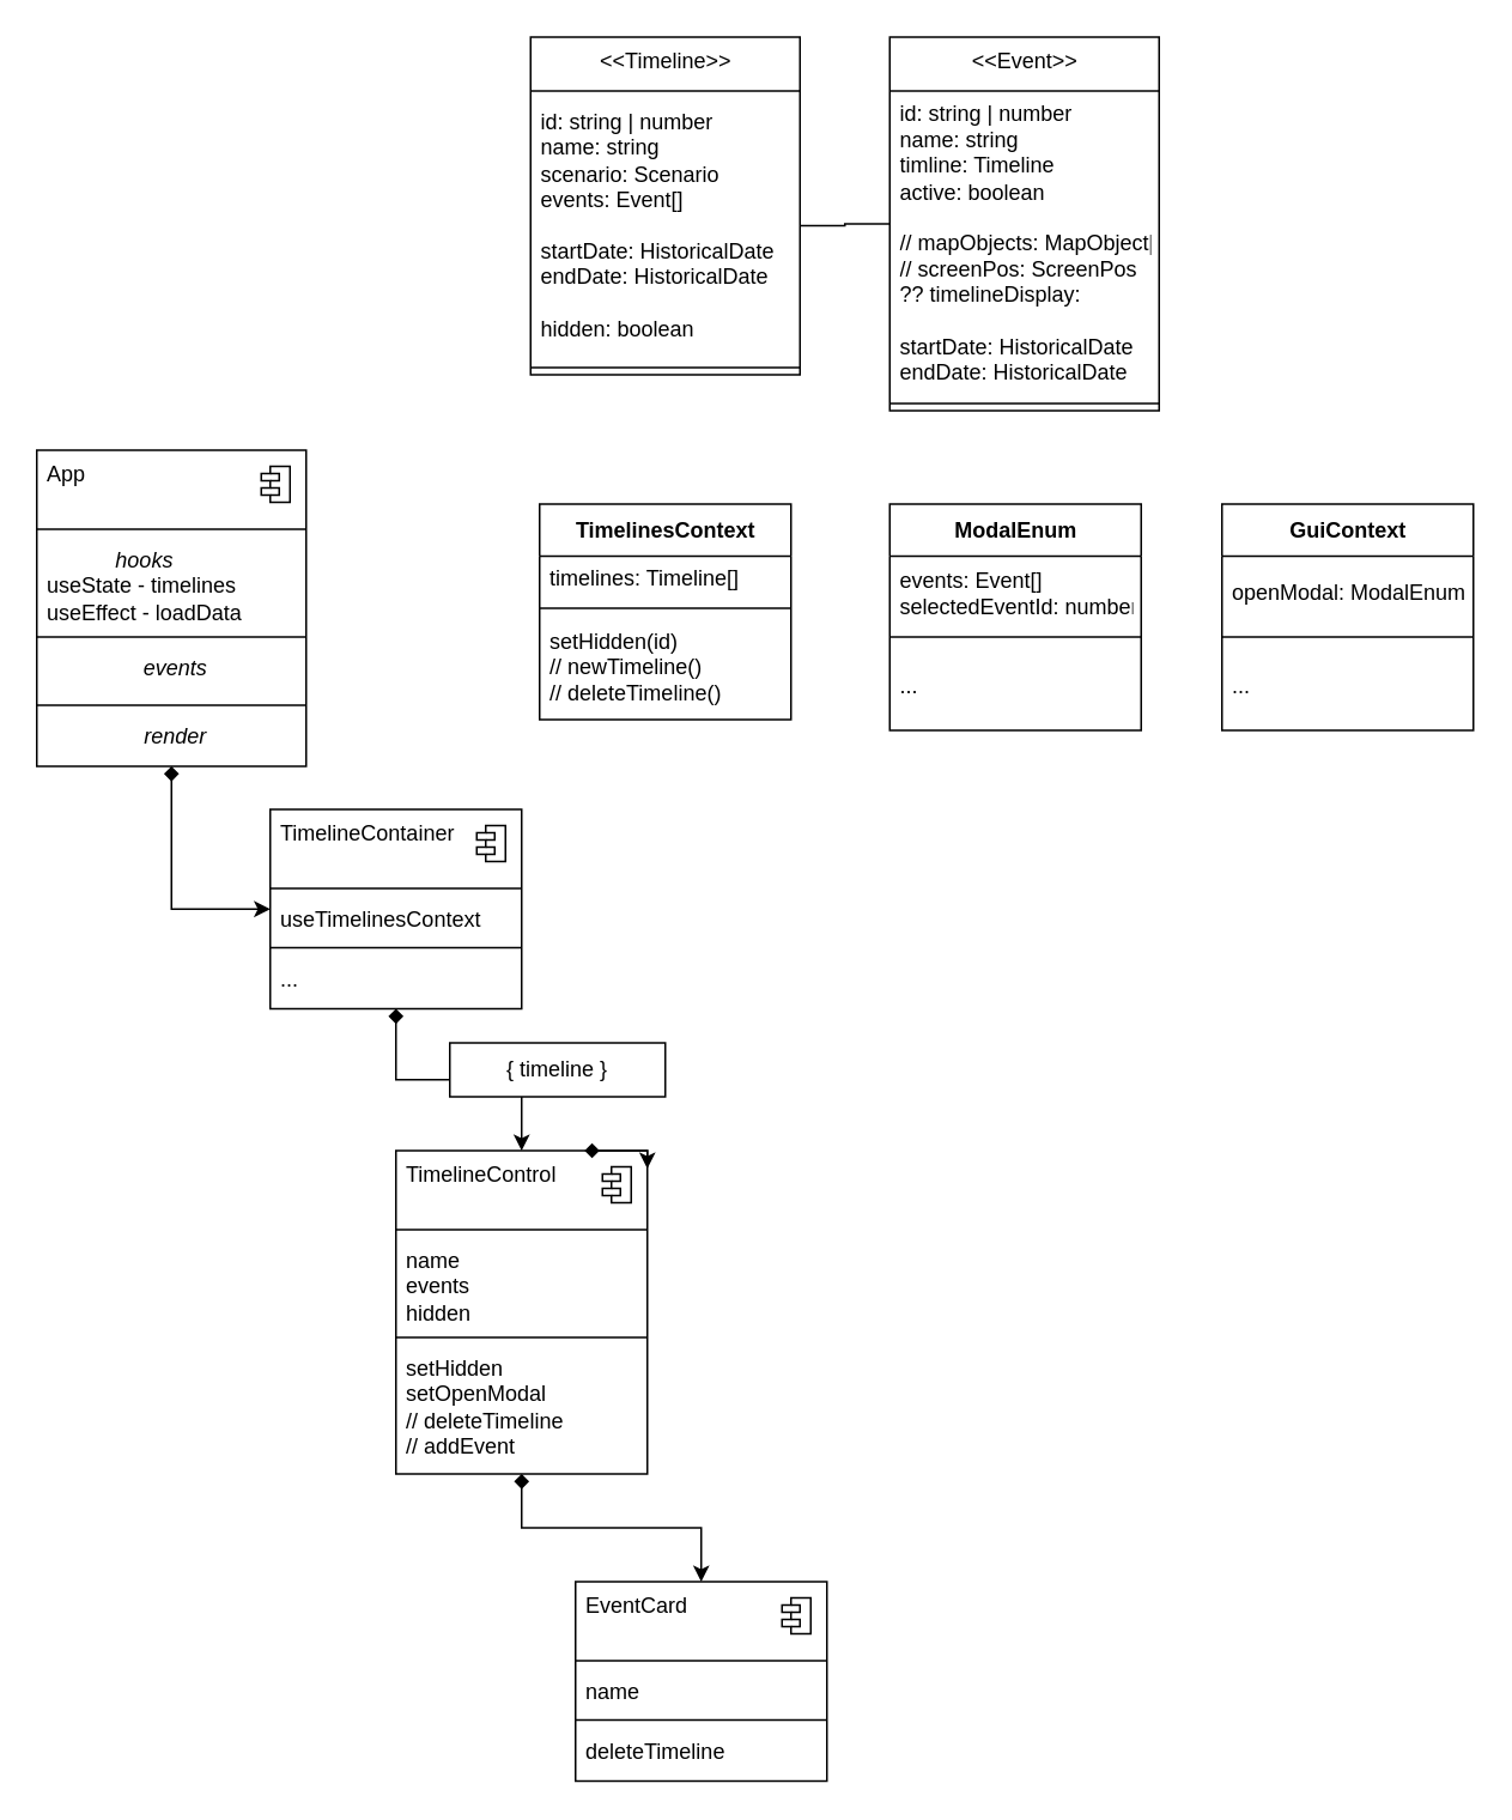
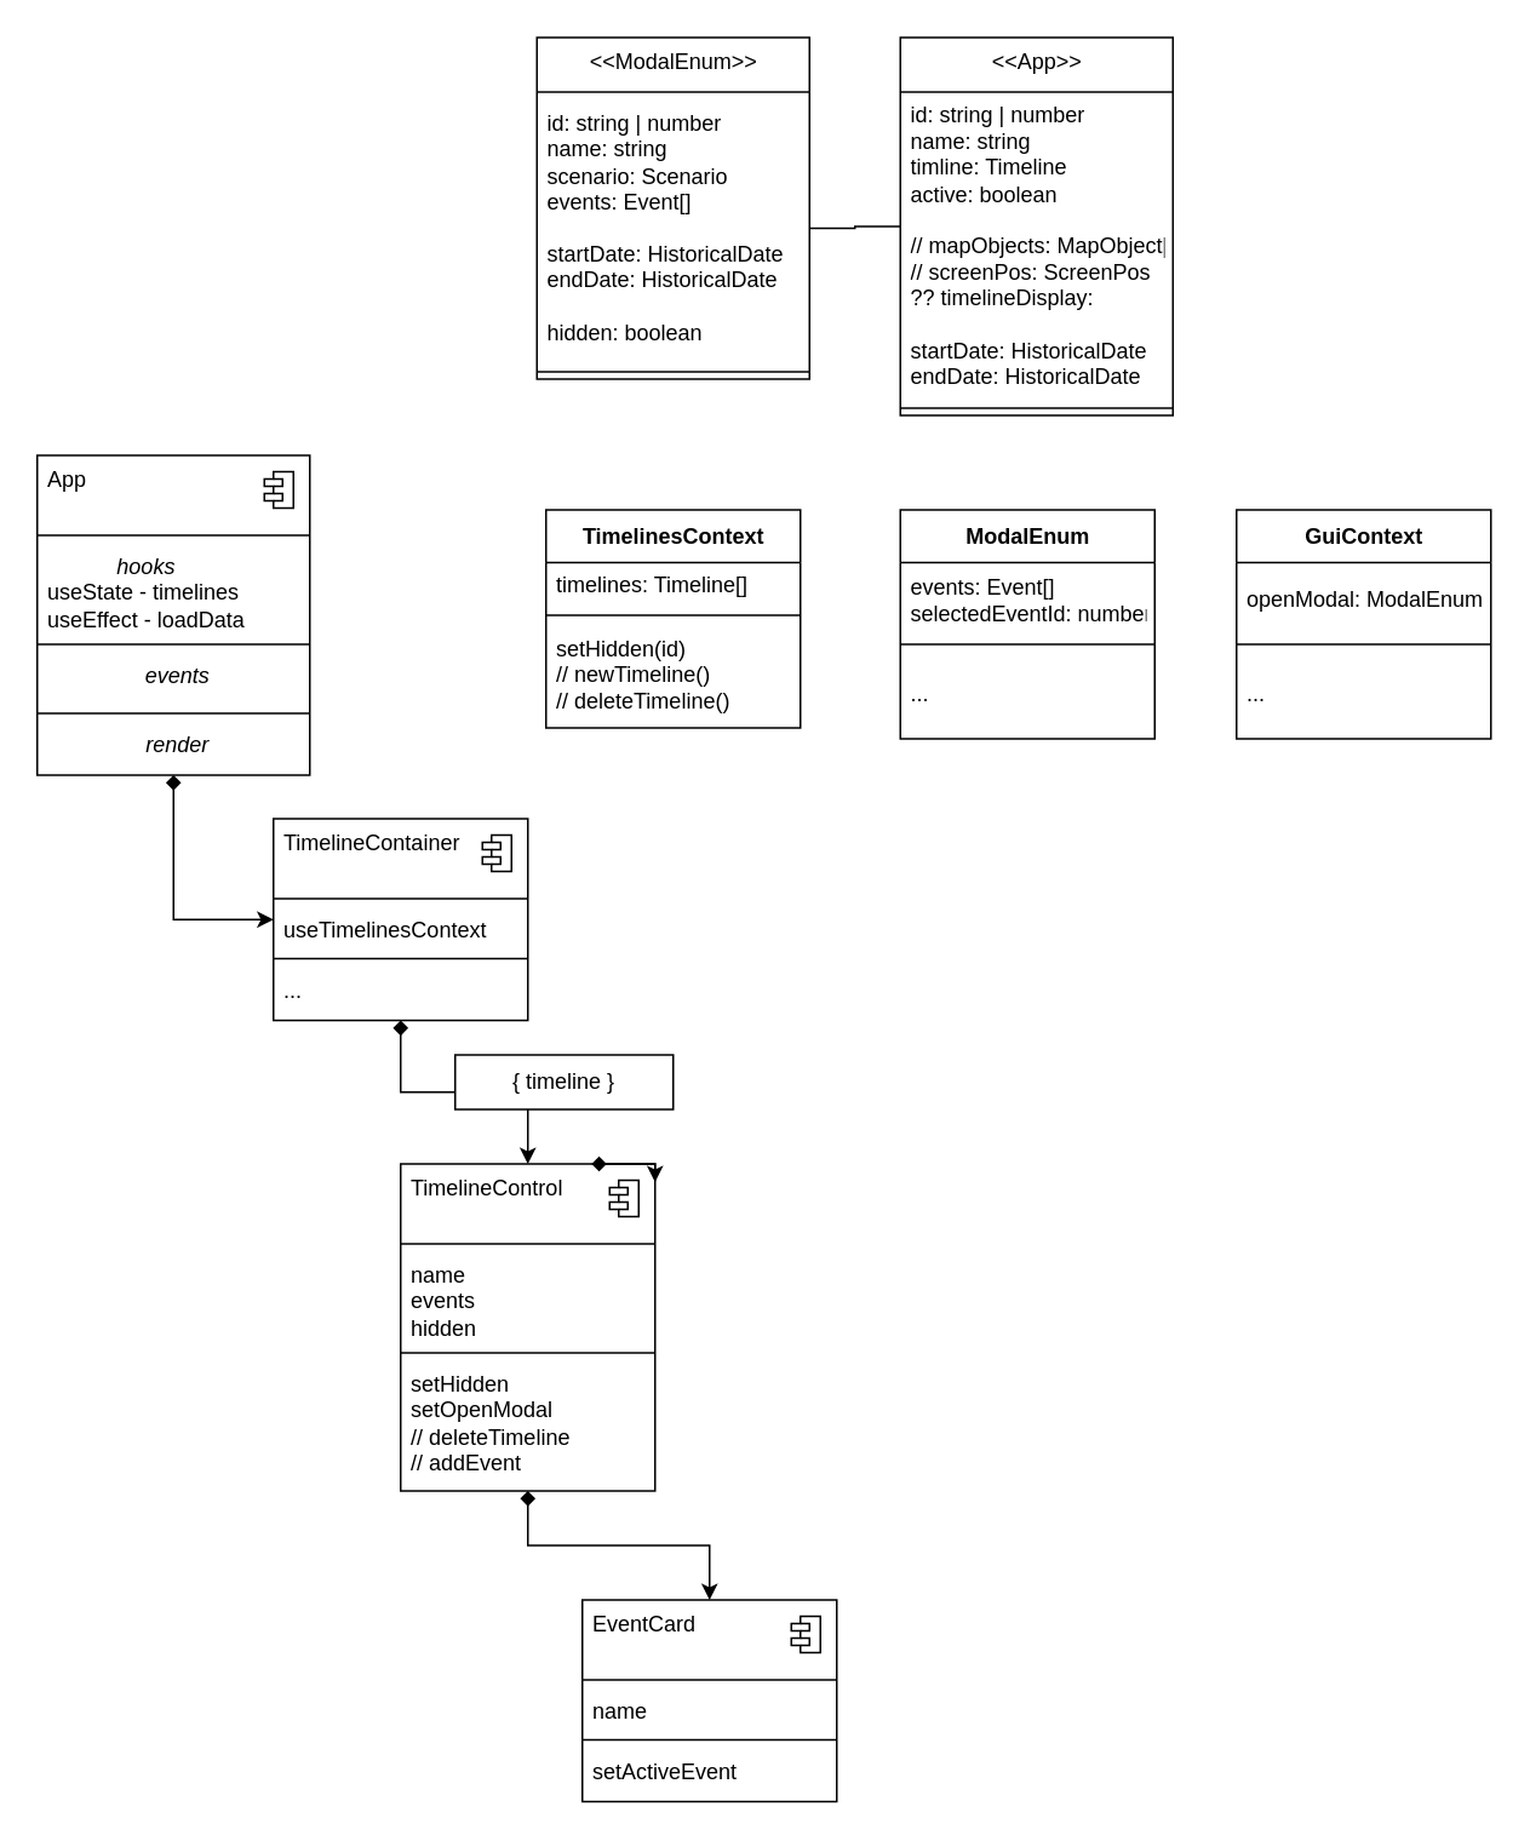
- <mxCell id="35" value="&amp;lt;&amp;lt;Timeline&amp;gt;&amp;gt;" style="swimlane;fontStyle=0;align=center;verticalAlign=top;childLayout=stackLayout;horizontal=1;startSize=30;horizontalStack=0;resizeParent=1;resizeParentMax=0;resizeLast=0;collapsible=0;marginBottom=0;html=1;" parent="1" vertex="1"><mxGeometry x="295" y="20" width="150" height="188" as="geometry" /></mxCell>
+ <mxCell id="35" value="&amp;lt;&amp;lt;ModalEnum&amp;gt;&amp;gt;" style="swimlane;fontStyle=0;align=center;verticalAlign=top;childLayout=stackLayout;horizontal=1;startSize=30;horizontalStack=0;resizeParent=1;resizeParentMax=0;resizeLast=0;collapsible=0;marginBottom=0;html=1;" parent="1" vertex="1"><mxGeometry x="295" y="20" width="150" height="188" as="geometry" /></mxCell>
- <mxCell id="2" value="&amp;lt;&amp;lt;Event&amp;gt;&amp;gt;" style="swimlane;fontStyle=0;align=center;verticalAlign=top;childLayout=stackLayout;horizontal=1;startSize=30;horizontalStack=0;resizeParent=1;resizeParentMax=0;resizeLast=0;collapsible=0;marginBottom=0;html=1;" parent="1" vertex="1"><mxGeometry x="495" y="20" width="150" height="208" as="geometry" /></mxCell>
+ <mxCell id="2" value="&amp;lt;&amp;lt;App&amp;gt;&amp;gt;" style="swimlane;fontStyle=0;align=center;verticalAlign=top;childLayout=stackLayout;horizontal=1;startSize=30;horizontalStack=0;resizeParent=1;resizeParentMax=0;resizeLast=0;collapsible=0;marginBottom=0;html=1;" parent="1" vertex="1"><mxGeometry x="495" y="20" width="150" height="208" as="geometry" /></mxCell>
- <mxCell id="44" value="deleteTimeline" style="html=1;align=left;spacingLeft=4;verticalAlign=top;strokeColor=none;fillColor=none;" parent="38" vertex="1"><mxGeometry y="81" width="140" height="30" as="geometry" /></mxCell>
+ <mxCell id="44" value="setActiveEvent" style="html=1;align=left;spacingLeft=4;verticalAlign=top;strokeColor=none;fillColor=none;" parent="38" vertex="1"><mxGeometry y="81" width="140" height="30" as="geometry" /></mxCell>
